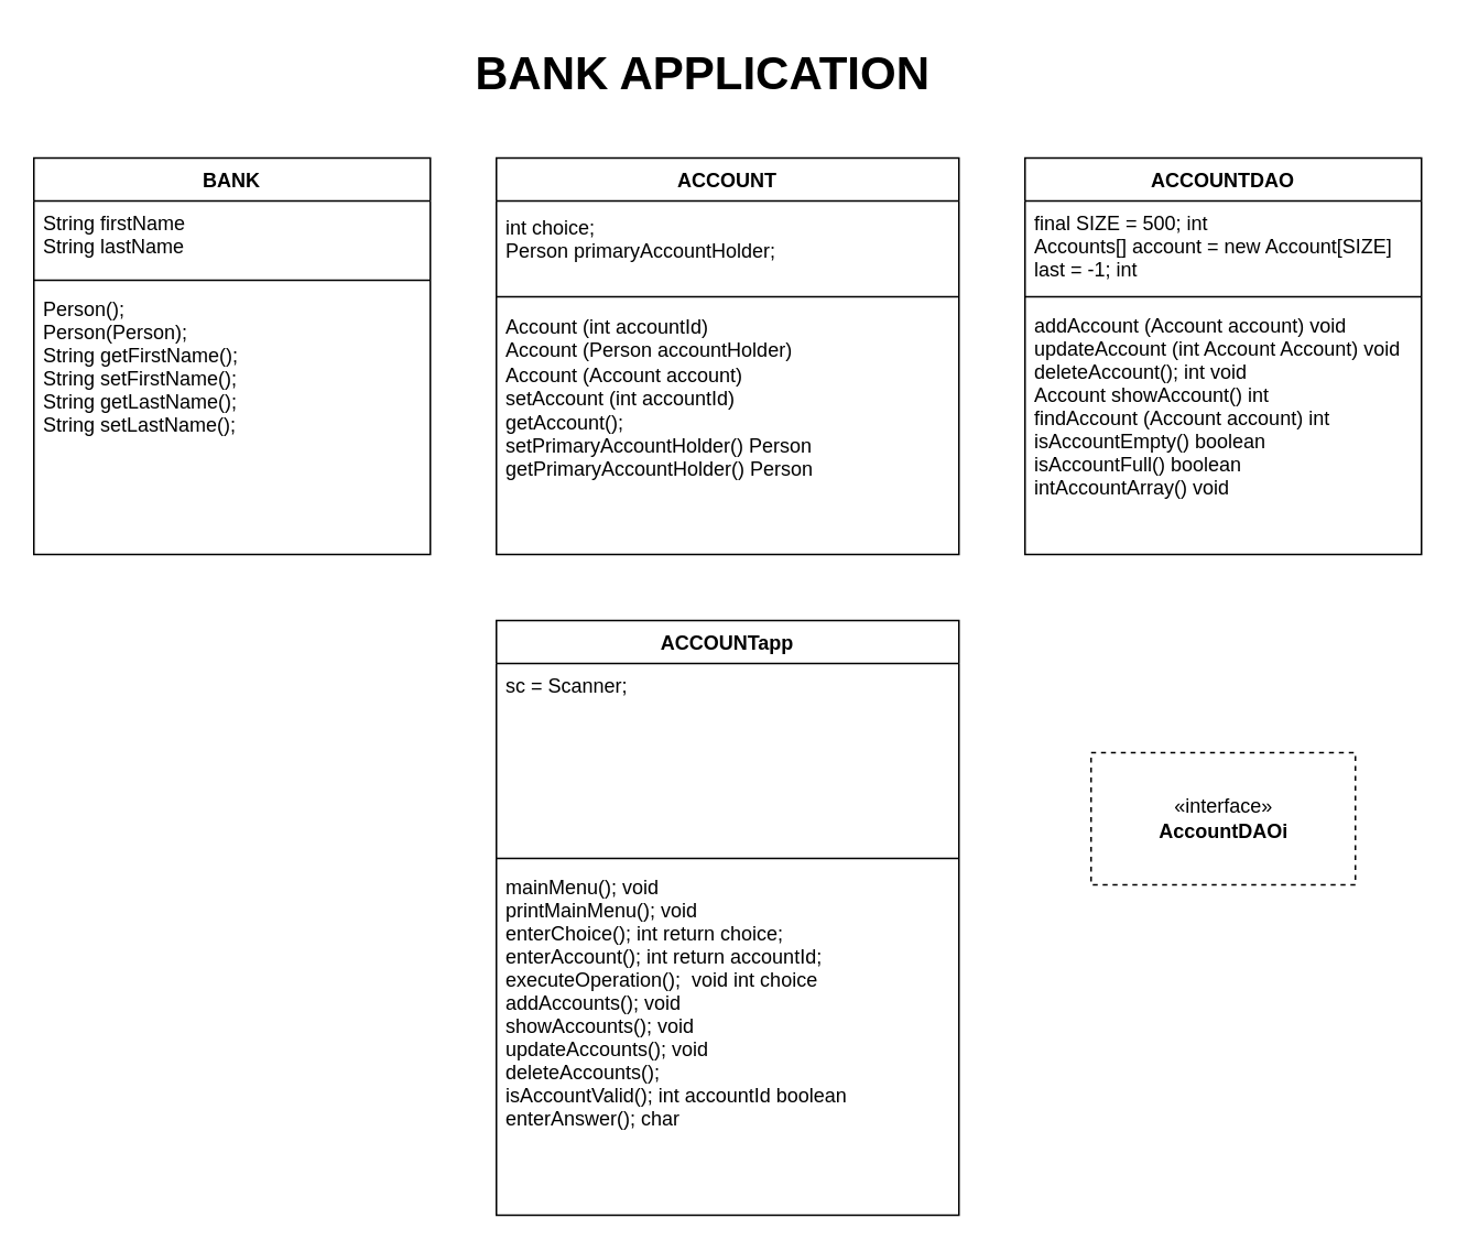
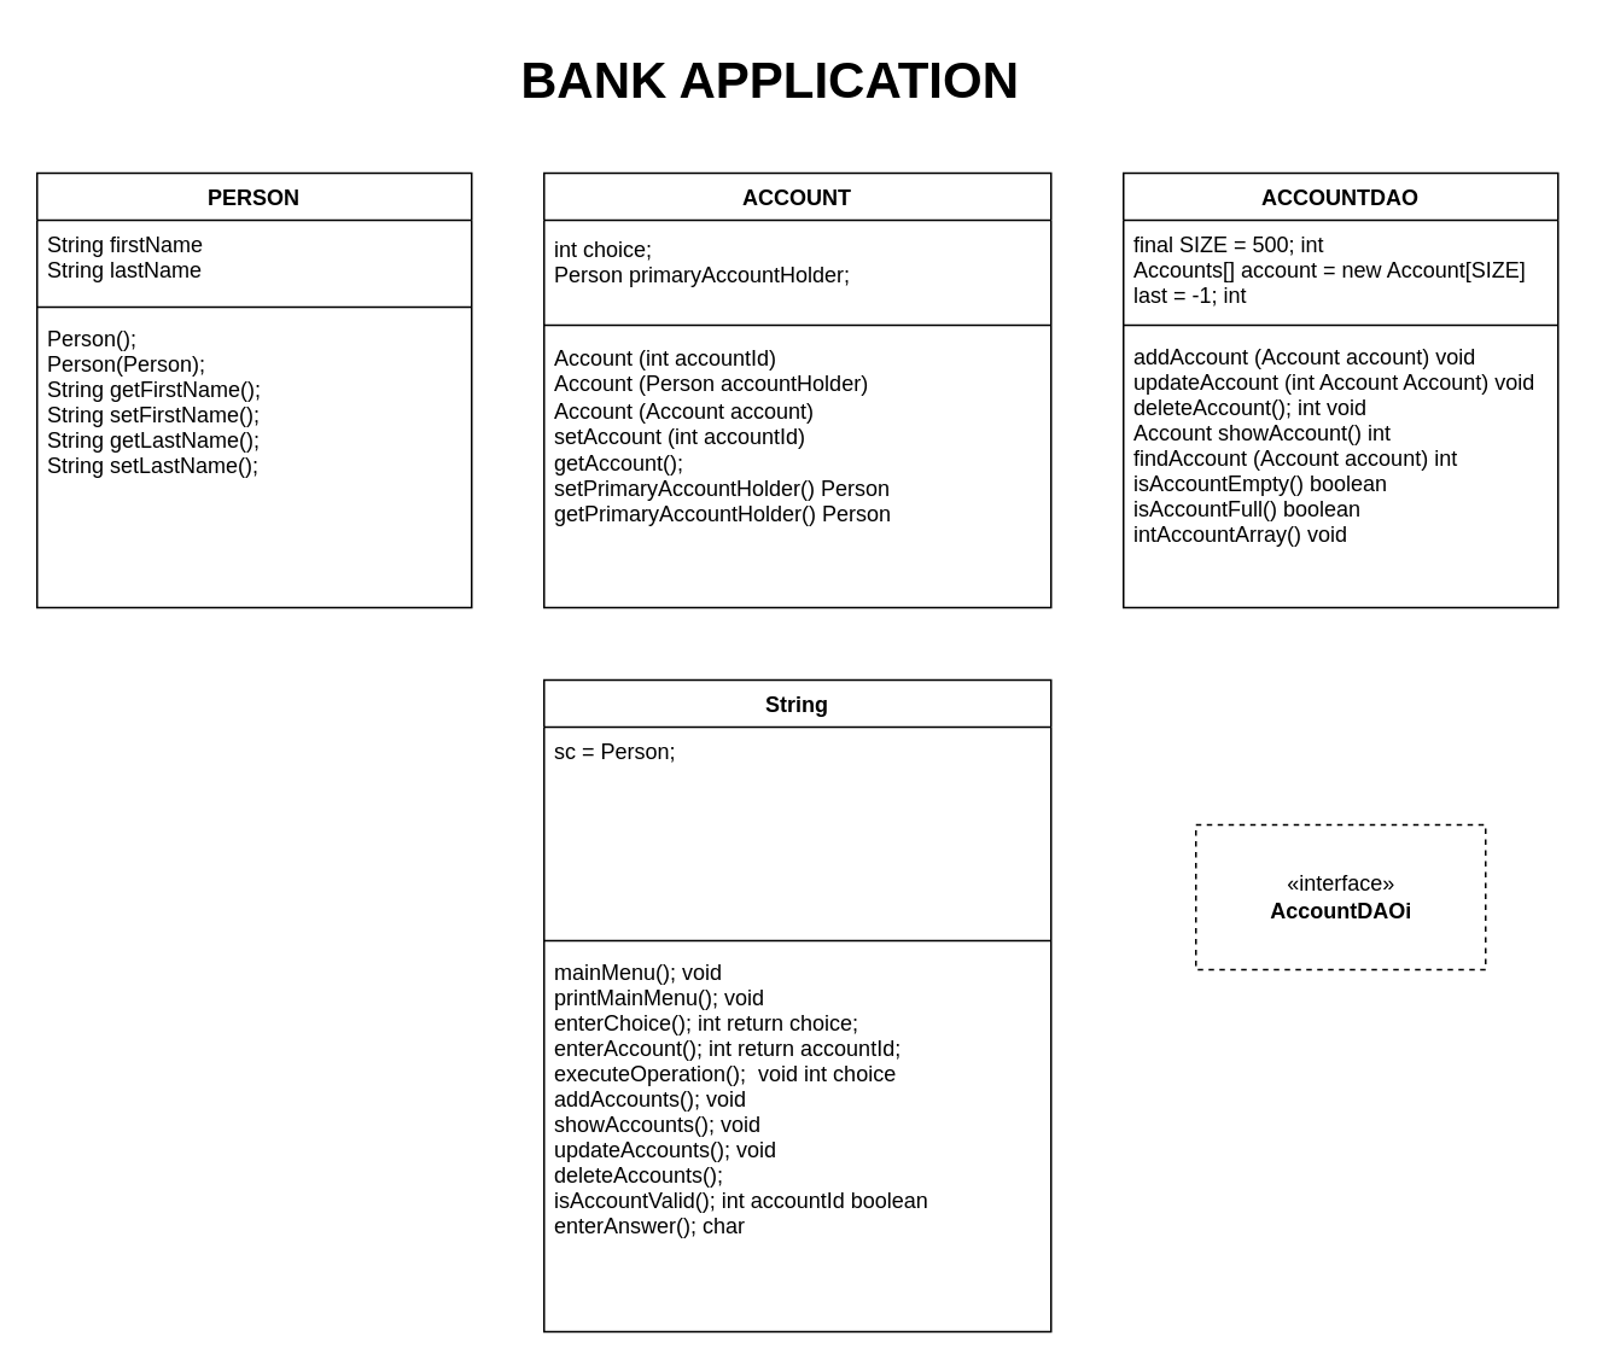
- <mxCell id="2" value="BANK" parent="1" style="swimlane;fontStyle=1;align=center;verticalAlign=top;childLayout=stackLayout;horizontal=1;startSize=26;horizontalStack=0;resizeParent=1;resizeParentMax=0;resizeLast=0;collapsible=1;marginBottom=0;" vertex="1"><mxGeometry width="240" height="240" as="geometry" y="95" x="20" /></mxCell>
+ <mxCell id="2" value="PERSON" parent="1" style="swimlane;fontStyle=1;align=center;verticalAlign=top;childLayout=stackLayout;horizontal=1;startSize=26;horizontalStack=0;resizeParent=1;resizeParentMax=0;resizeLast=0;collapsible=1;marginBottom=0;" vertex="1"><mxGeometry width="240" height="240" as="geometry" y="95" x="20" /></mxCell>
- <mxCell id="14" value="ACCOUNTapp" parent="1" style="swimlane;fontStyle=1;align=center;verticalAlign=top;childLayout=stackLayout;horizontal=1;startSize=26;horizontalStack=0;resizeParent=1;resizeParentMax=0;resizeLast=0;collapsible=1;marginBottom=0;" vertex="1"><mxGeometry width="280" height="360" as="geometry" y="375" x="300" /></mxCell>
+ <mxCell id="14" value="String" parent="1" style="swimlane;fontStyle=1;align=center;verticalAlign=top;childLayout=stackLayout;horizontal=1;startSize=26;horizontalStack=0;resizeParent=1;resizeParentMax=0;resizeLast=0;collapsible=1;marginBottom=0;" vertex="1"><mxGeometry width="280" height="360" as="geometry" y="375" x="300" /></mxCell>
- <mxCell id="15" value="sc = Scanner;" parent="14" style="text;strokeColor=none;fillColor=none;align=left;verticalAlign=top;spacingLeft=4;spacingRight=4;overflow=hidden;rotatable=0;points=[[0,0.5],[1,0.5]];portConstraint=eastwest;" vertex="1"><mxGeometry width="280" height="114" as="geometry" y="26" /></mxCell>
+ <mxCell id="15" value="sc = Person;" parent="14" style="text;strokeColor=none;fillColor=none;align=left;verticalAlign=top;spacingLeft=4;spacingRight=4;overflow=hidden;rotatable=0;points=[[0,0.5],[1,0.5]];portConstraint=eastwest;" vertex="1"><mxGeometry width="280" height="114" as="geometry" y="26" /></mxCell>
